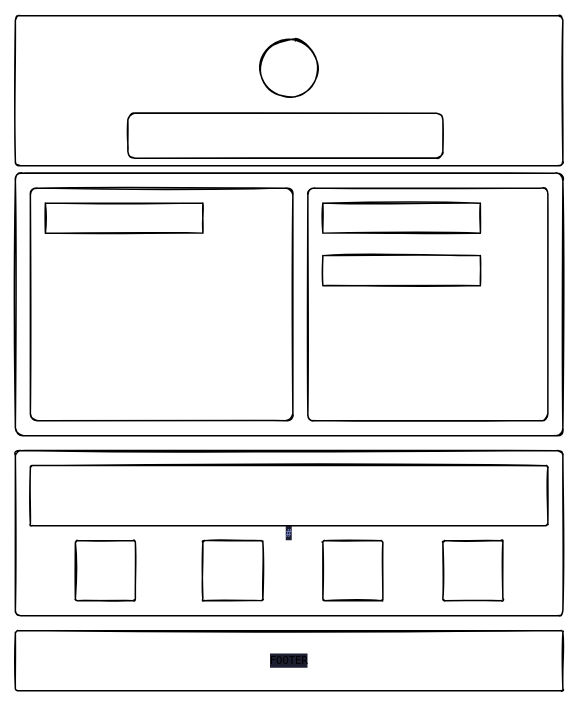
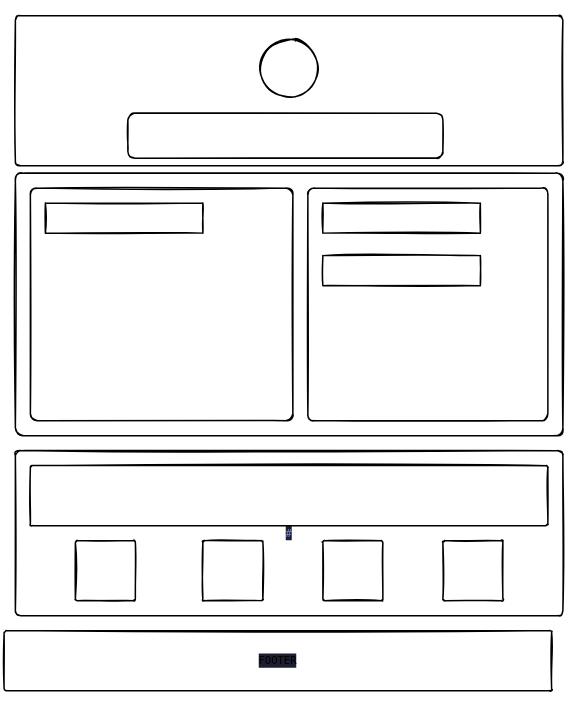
- <mxCell id="12" value="&lt;div style=&quot;background-color: rgb(29, 31, 49); font-family: &amp;quot;source code pro&amp;quot;, &amp;quot;monospace&amp;quot;, monospace, &amp;quot;droid sans fallback&amp;quot;, &amp;quot;droid sans mono&amp;quot;, &amp;quot;monospace&amp;quot;, monospace; font-weight: normal; font-size: 14px; line-height: 19px;&quot;&gt;&lt;div&gt;&lt;span style=&quot;&quot;&gt;FOOTER&lt;/span&gt;&lt;/div&gt;&lt;/div&gt;" style="rounded=1;whiteSpace=wrap;html=1;arcSize=3;sketch=1;strokeWidth=2;" vertex="1" parent="1"><mxGeometry x="20" y="840" width="730" height="80" as="geometry" /></mxCell>
+ <mxCell id="12" value="&lt;div style=&quot;background-color: rgb(29, 31, 49); font-family: &amp;quot;source code pro&amp;quot;, &amp;quot;monospace&amp;quot;, monospace, &amp;quot;droid sans fallback&amp;quot;, &amp;quot;droid sans mono&amp;quot;, &amp;quot;monospace&amp;quot;, monospace; font-weight: normal; font-size: 14px; line-height: 19px;&quot;&gt;&lt;div&gt;&lt;span style=&quot;&quot;&gt;FOOTER&lt;/span&gt;&lt;/div&gt;&lt;/div&gt;" style="rounded=1;whiteSpace=wrap;html=1;arcSize=3;sketch=1;strokeWidth=2;" vertex="1" parent="1"><mxGeometry x="5" y="840" width="730" height="80" as="geometry" /></mxCell>
